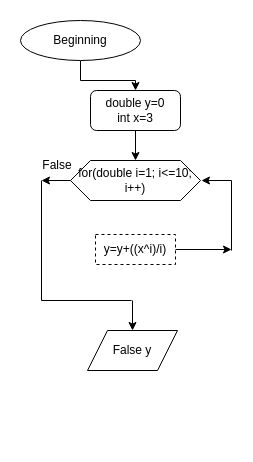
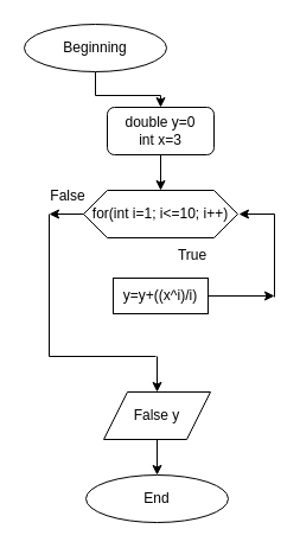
- <mxCell id="6" value="for(double i=1; i&amp;lt;=10; i++)" style="shape=hexagon;perimeter=hexagonPerimeter2;whiteSpace=wrap;html=1;fixedSize=1;" vertex="1" parent="1"><mxGeometry x="70" y="160" width="130" height="40" as="geometry" /></mxCell>
+ <mxCell id="6" value="for(int i=1; i&amp;lt;=10; i++)" style="shape=hexagon;perimeter=hexagonPerimeter2;whiteSpace=wrap;html=1;fixedSize=1;" vertex="1" parent="1"><mxGeometry x="70" y="160" width="130" height="40" as="geometry" /></mxCell>
+ <mxCell id="18" value="True" style="text;html=1;strokeColor=none;fillColor=none;align=center;verticalAlign=middle;whiteSpace=wrap;rounded=0;" vertex="1" parent="1"><mxGeometry x="132" y="200" width="60" height="30" as="geometry" /></mxCell>
- <mxCell id="7" value="y=y+((x^i)/i)" style="rounded=0;whiteSpace=wrap;html=1;dashed=1;" vertex="1" parent="1"><mxGeometry x="95" y="234" width="80" height="30" as="geometry" /></mxCell>
+ <mxCell id="7" value="y=y+((x^i)/i)" style="rounded=0;whiteSpace=wrap;html=1;" vertex="1" parent="1"><mxGeometry x="95" y="234" width="80" height="30" as="geometry" /></mxCell>
+ <mxCell id="14" value="" style="edgeStyle=orthogonalEdgeStyle;rounded=0;orthogonalLoop=1;jettySize=auto;html=1;" edge="1" parent="1" source="15" target="17"><mxGeometry relative="1" as="geometry" /></mxCell>
+ <mxCell id="17" value="End" style="ellipse;whiteSpace=wrap;html=1;" vertex="1" parent="1"><mxGeometry x="72" y="400" width="120" height="40" as="geometry" /></mxCell>
